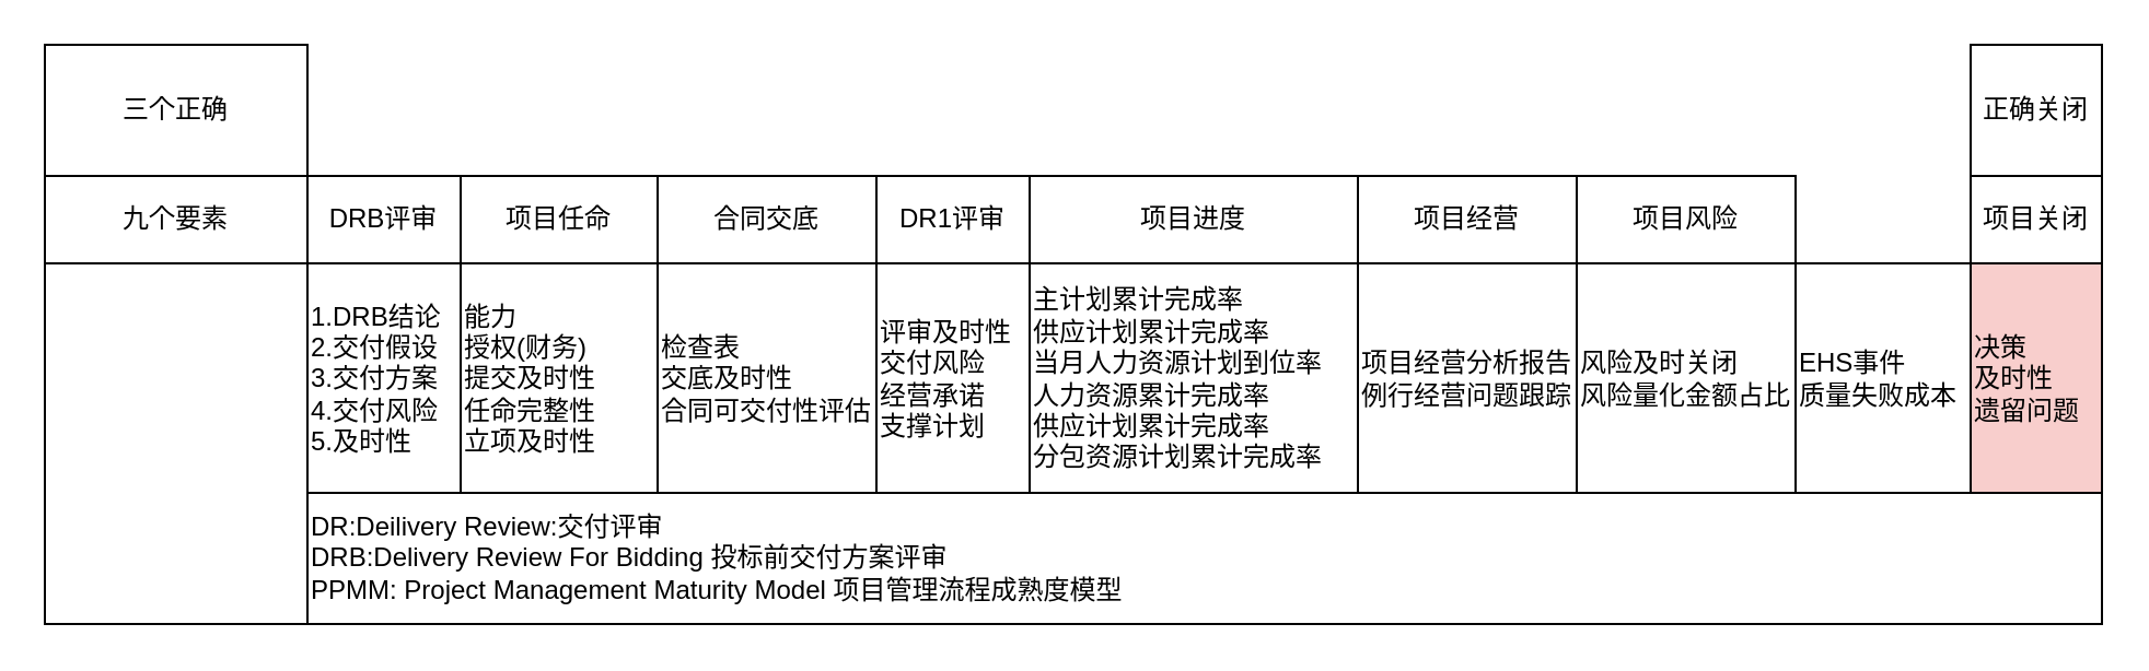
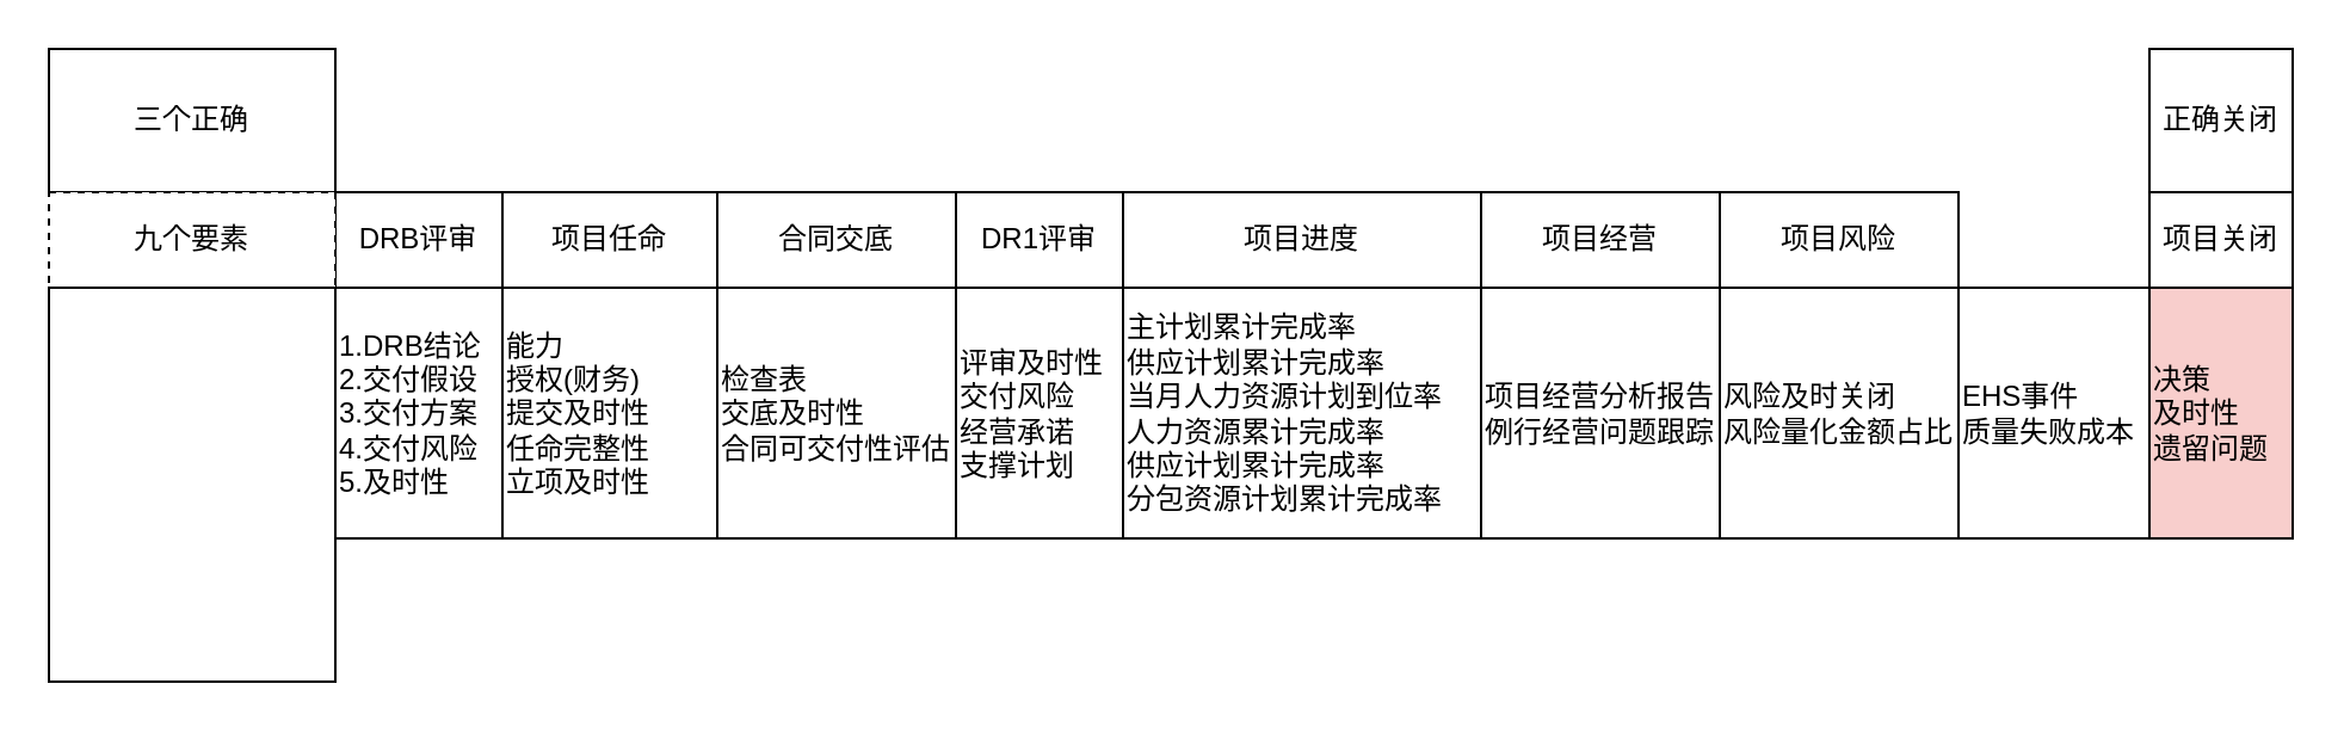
- <mxCell id="22" value="九个要素" style="rounded=0;whiteSpace=wrap;html=1;" parent="1" vertex="1"><mxGeometry x="20" y="80" width="120" height="40" as="geometry" /></mxCell>
+ <mxCell id="22" value="九个要素" style="rounded=0;whiteSpace=wrap;html=1;dashed=1;" parent="1" vertex="1"><mxGeometry x="20" y="80" width="120" height="40" as="geometry" /></mxCell>
- <mxCell id="20" value="DR:Deilivery Review:交付评审&lt;br&gt;DRB:Delivery Review For Bidding 投标前交付方案评审&lt;br&gt;PPMM: Project Management Maturity Model 项目管理流程成熟度模型" style="rounded=0;whiteSpace=wrap;html=1;align=left;" parent="1" vertex="1"><mxGeometry x="140" y="225" width="820" height="60" as="geometry" /></mxCell>
